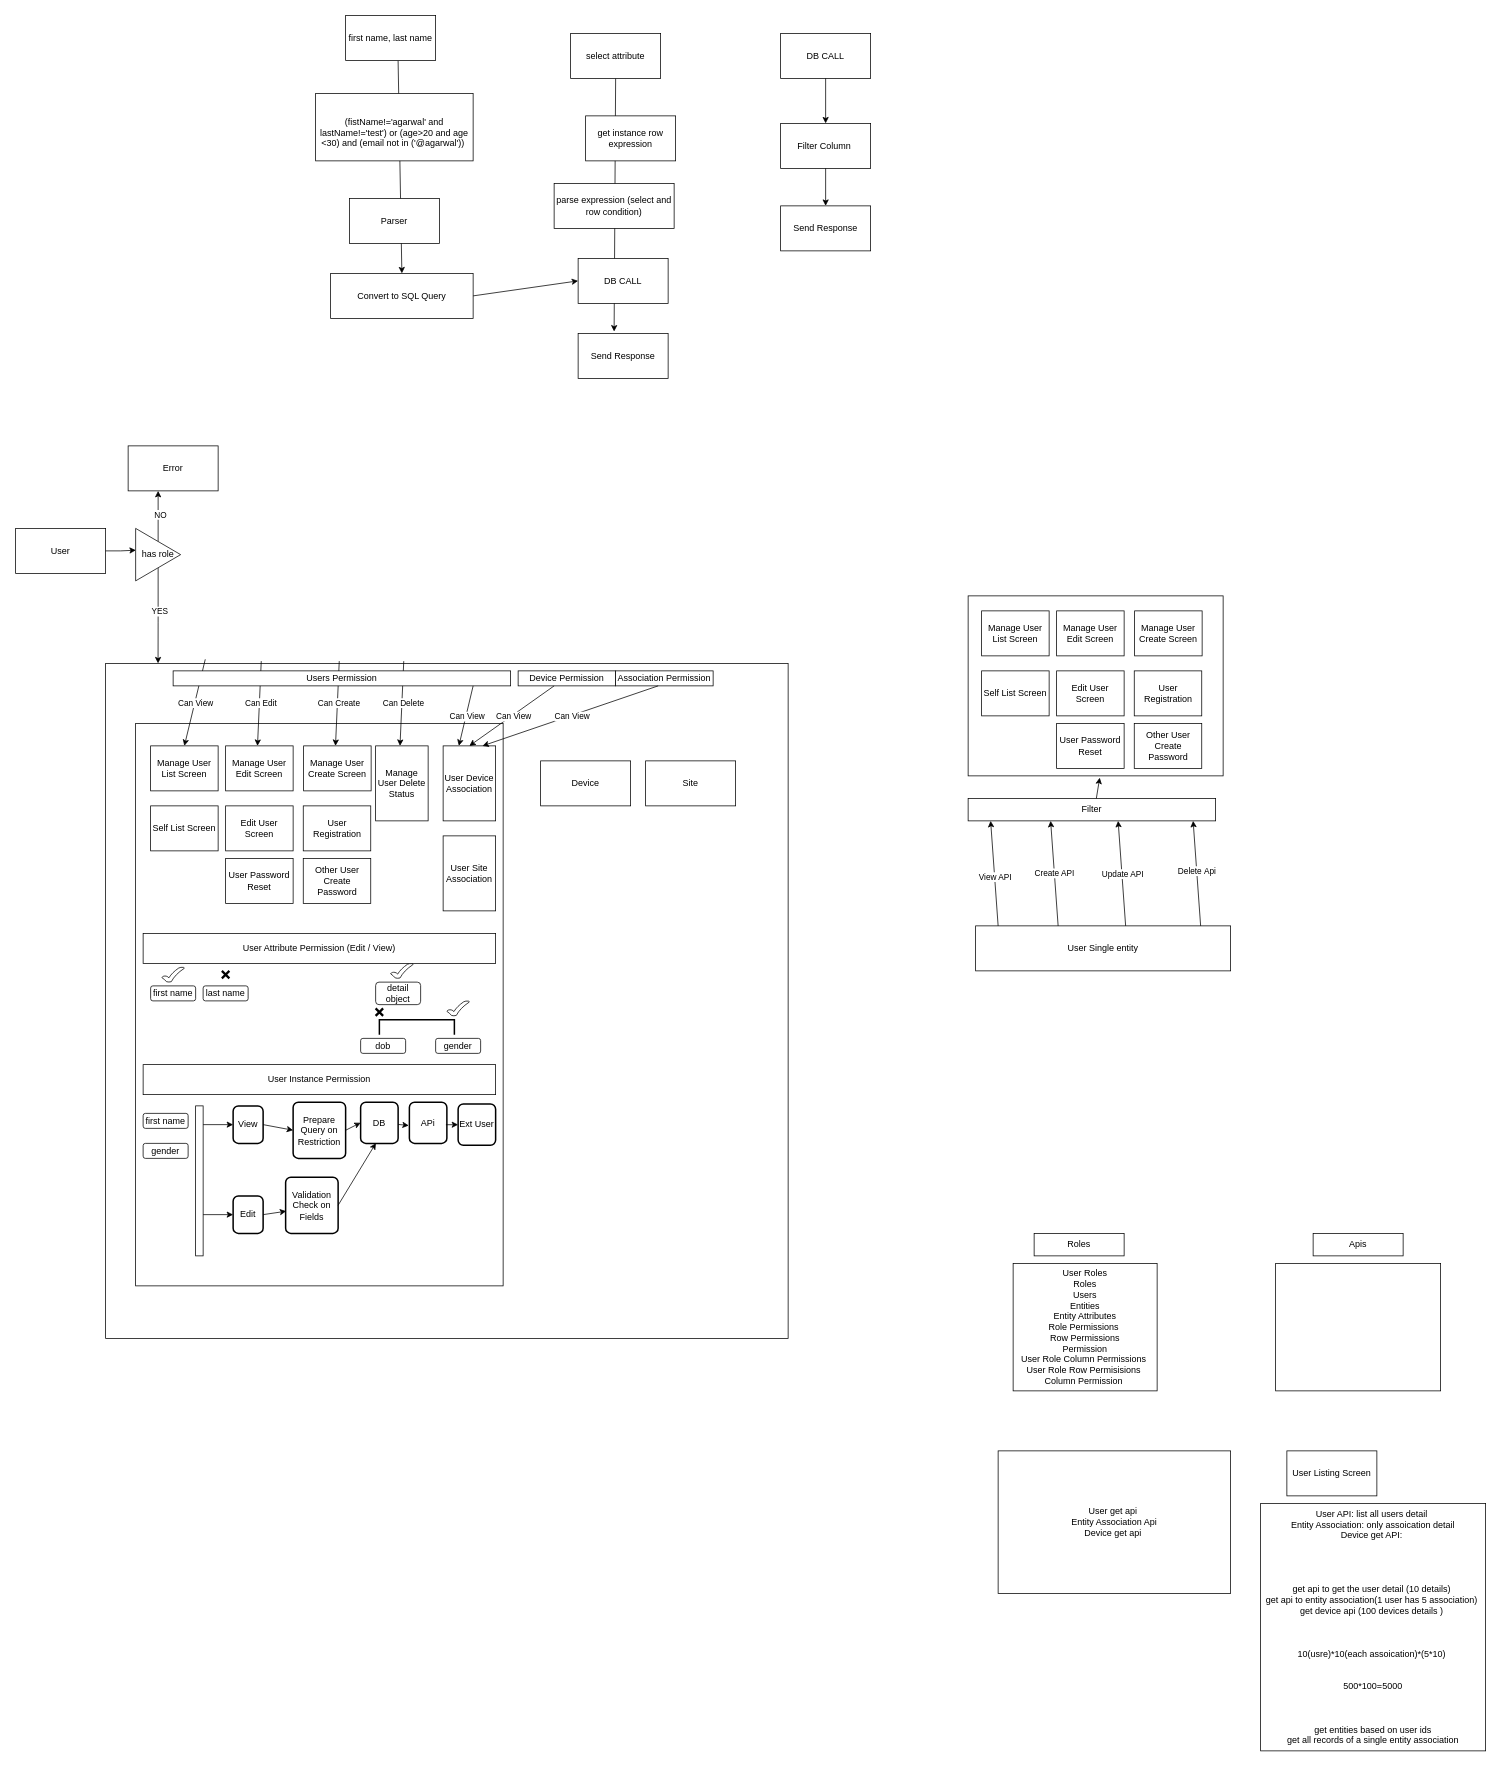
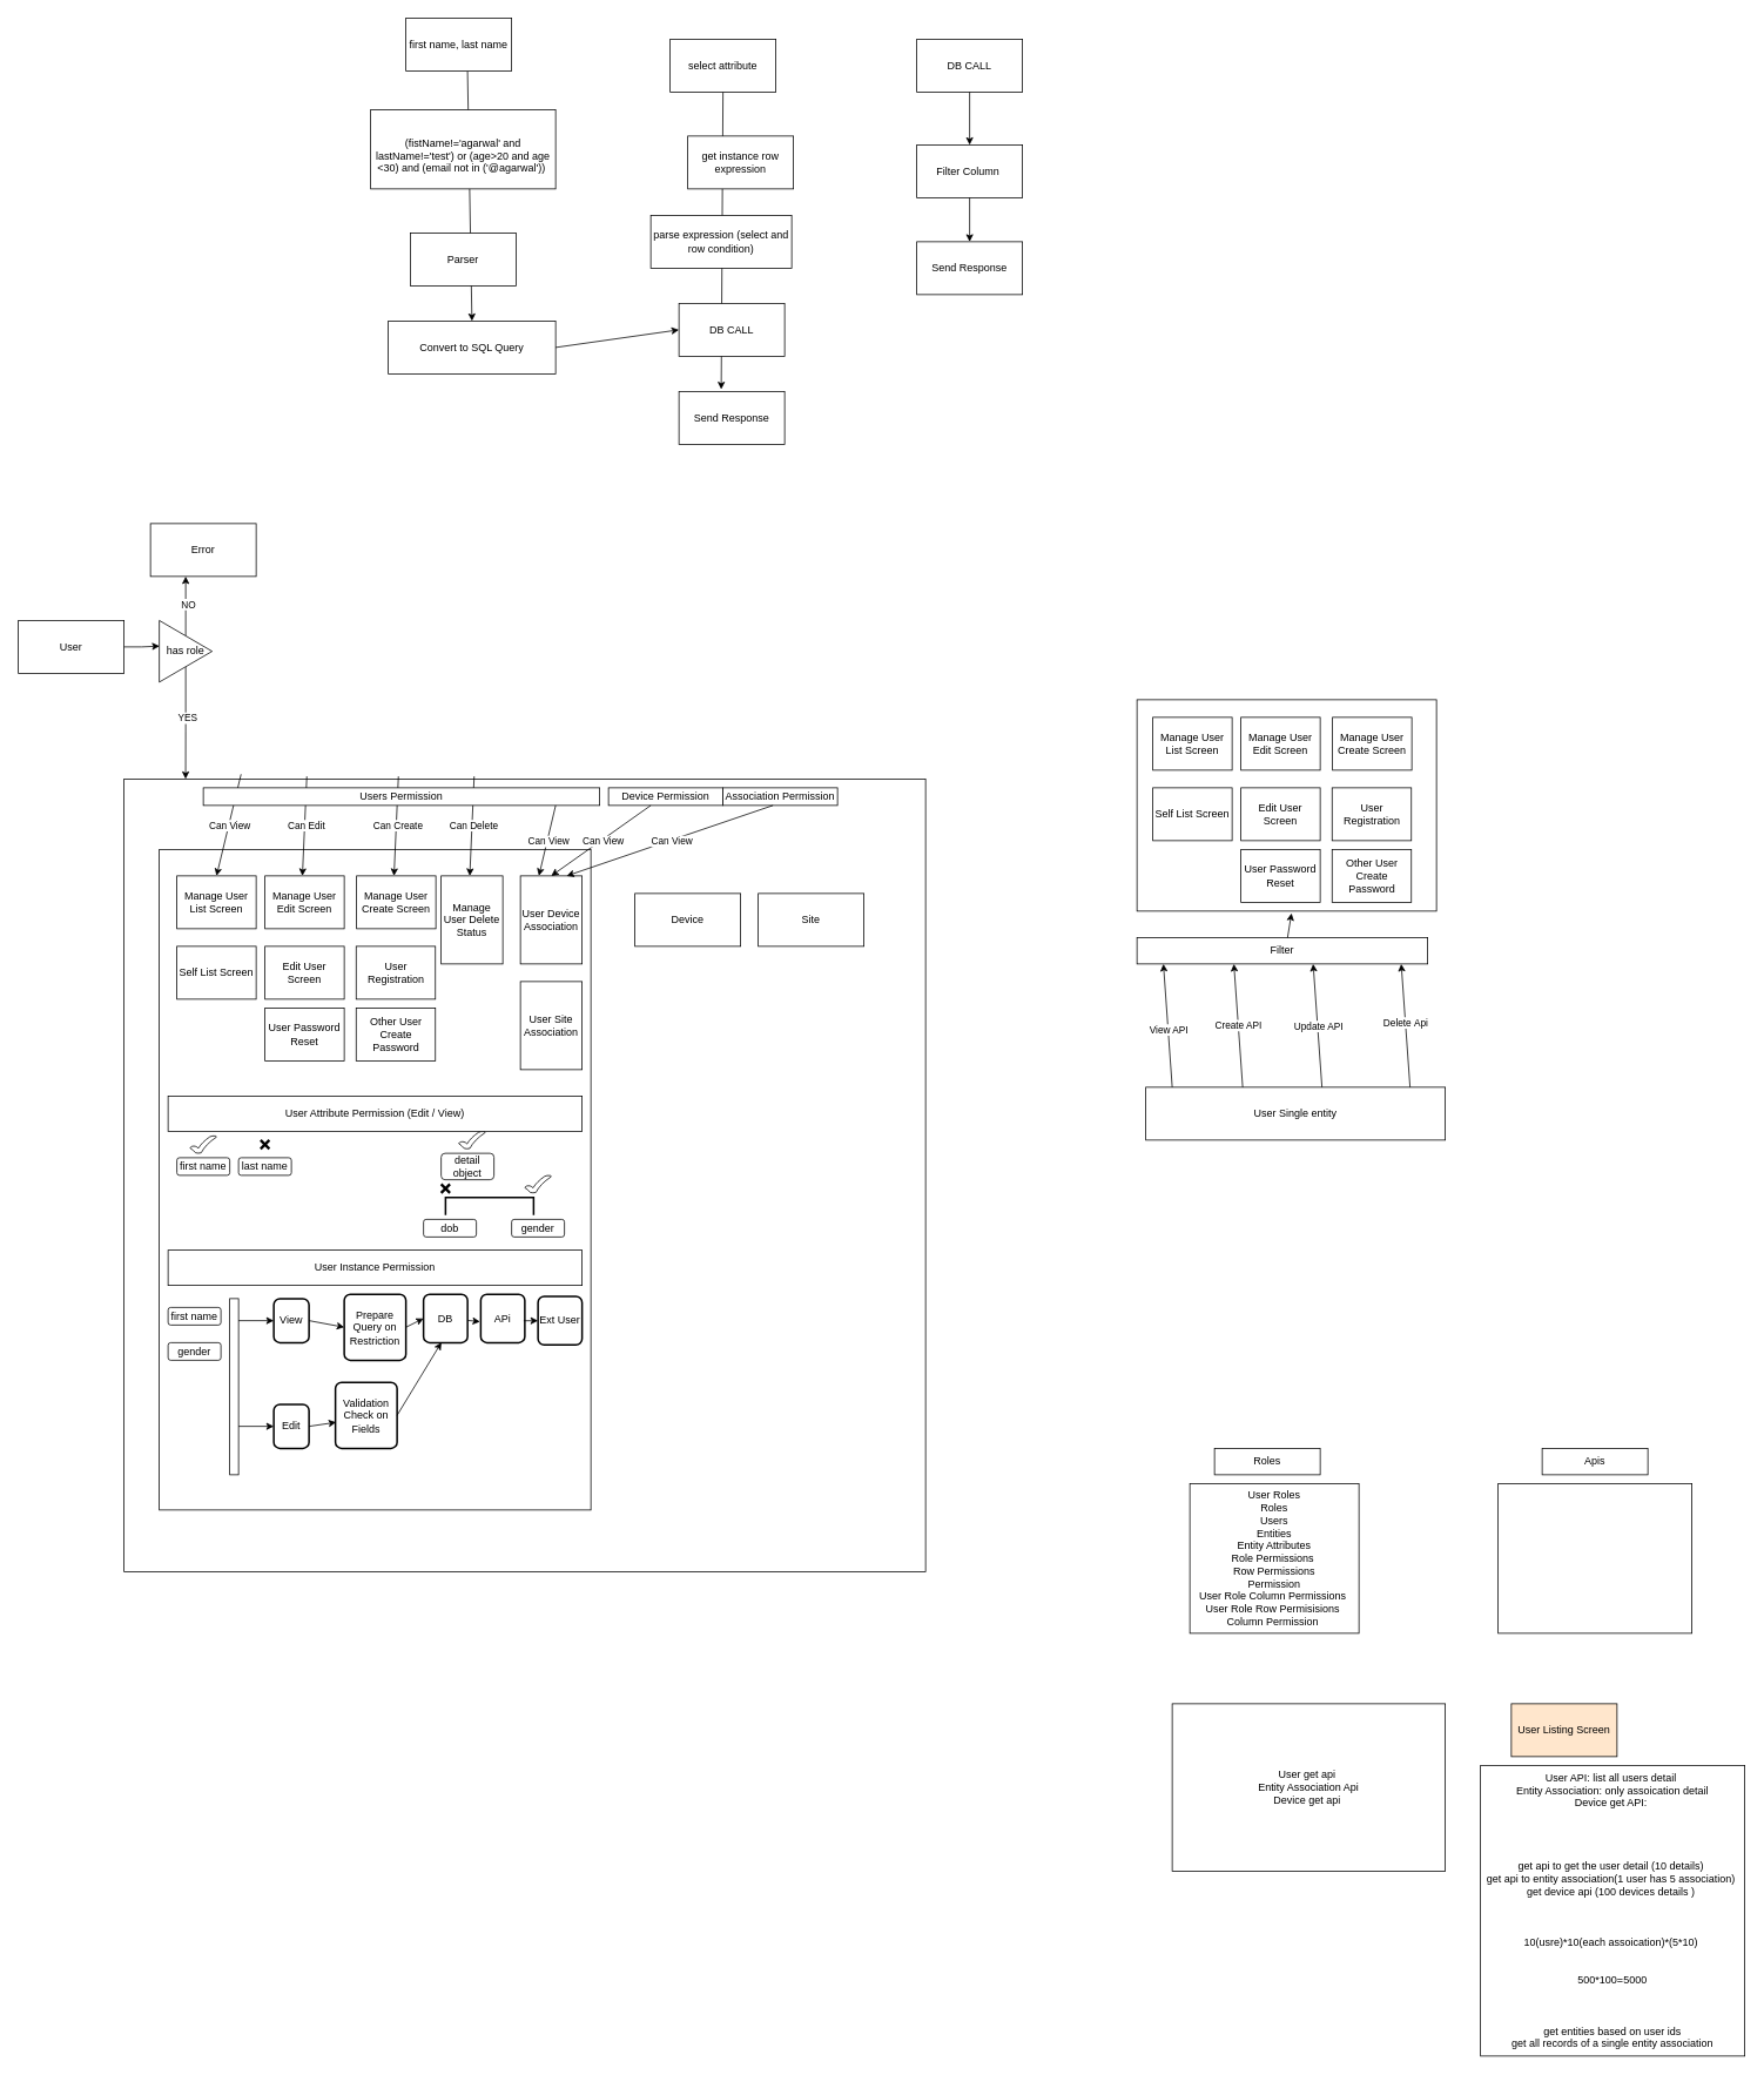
- <mxCell id="100" value="User Listing Screen" style="rounded=0;whiteSpace=wrap;html=1;" parent="1" vertex="1"><mxGeometry x="1715" y="1934" width="120" height="60" as="geometry" /></mxCell>
+ <mxCell id="100" value="User Listing Screen" style="rounded=0;whiteSpace=wrap;html=1;fillColor=#ffe6cc;" parent="1" vertex="1"><mxGeometry x="1715" y="1934" width="120" height="60" as="geometry" /></mxCell>
